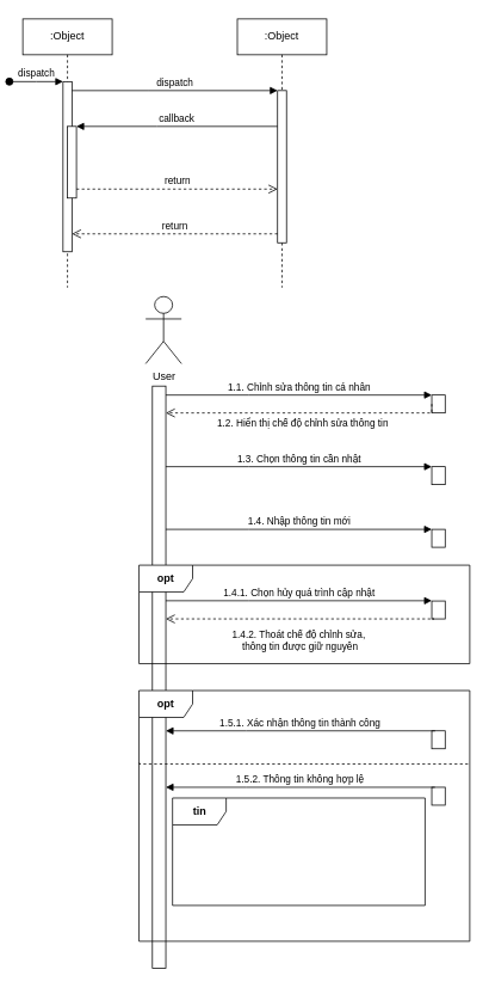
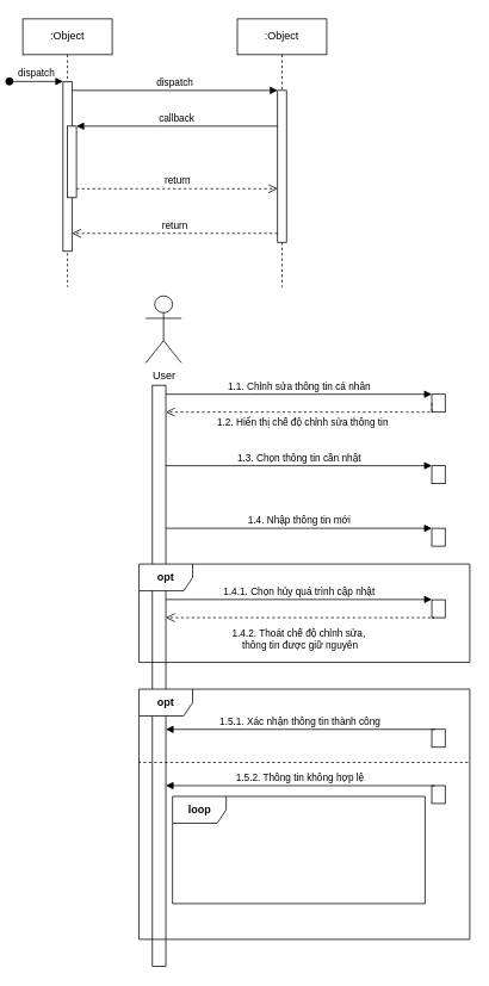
- <mxCell id="31" value="&lt;b&gt;tin&lt;/b&gt;" style="shape=umlFrame;whiteSpace=wrap;html=1;pointerEvents=0;" vertex="1" parent="1"><mxGeometry x="187.5" y="890" width="282.5" height="120" as="geometry" /></mxCell>
+ <mxCell id="31" value="&lt;b&gt;loop&lt;/b&gt;" style="shape=umlFrame;whiteSpace=wrap;html=1;pointerEvents=0;" vertex="1" parent="1"><mxGeometry x="187.5" y="890" width="282.5" height="120" as="geometry" /></mxCell>
